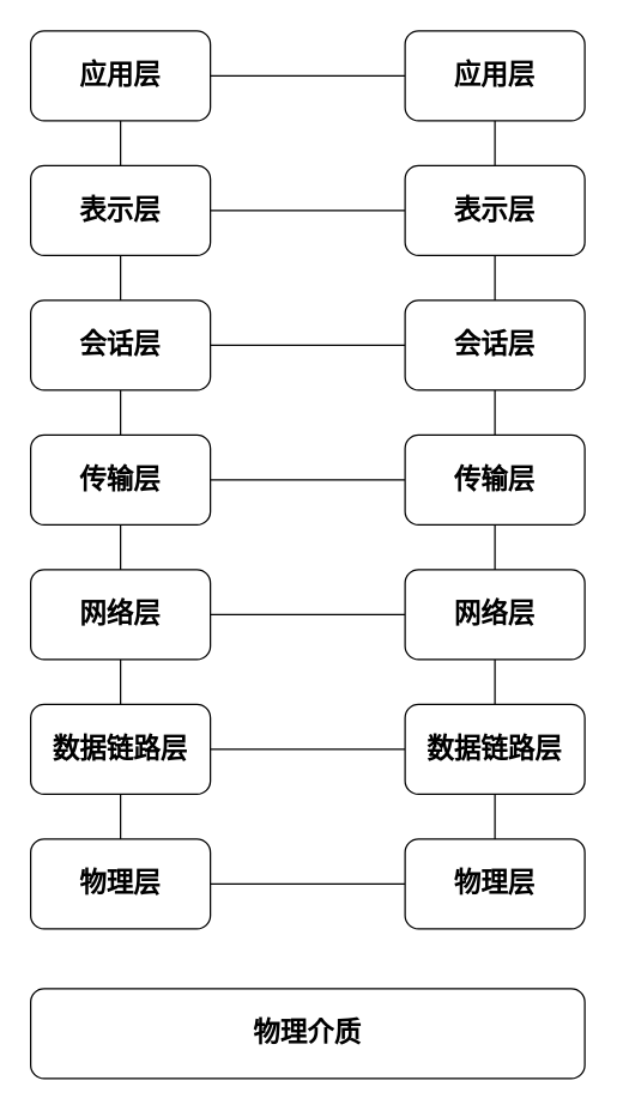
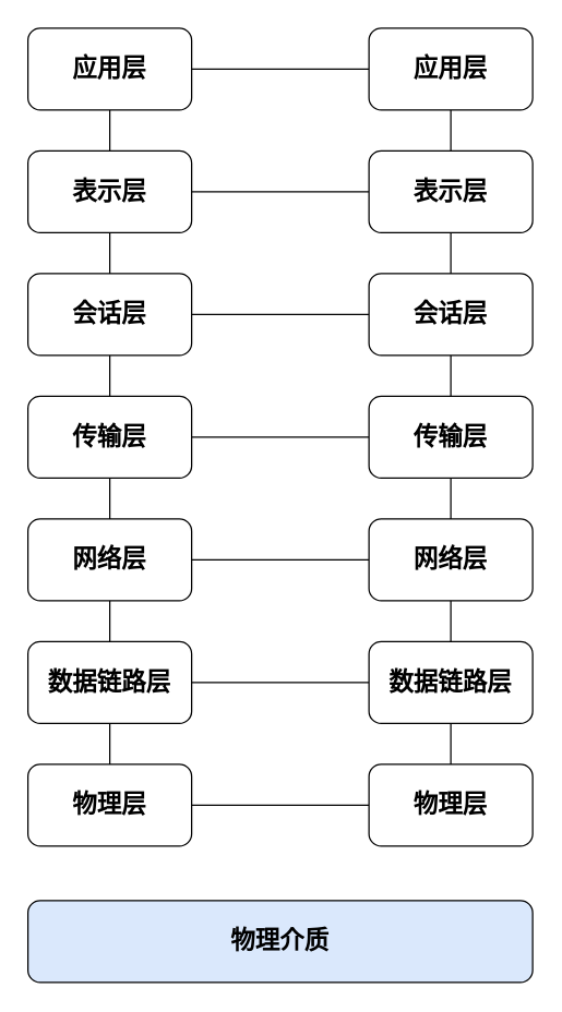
- <mxCell id="35" value="物理介质" style="rounded=1;whiteSpace=wrap;html=1;fontSize=18;fontStyle=1" vertex="1" parent="1"><mxGeometry x="20" y="660" width="370" height="60" as="geometry" /></mxCell>
+ <mxCell id="35" value="物理介质" style="rounded=1;whiteSpace=wrap;html=1;fontSize=18;fontStyle=1;fillColor=#dae8fc;" vertex="1" parent="1"><mxGeometry x="20" y="660" width="370" height="60" as="geometry" /></mxCell>
